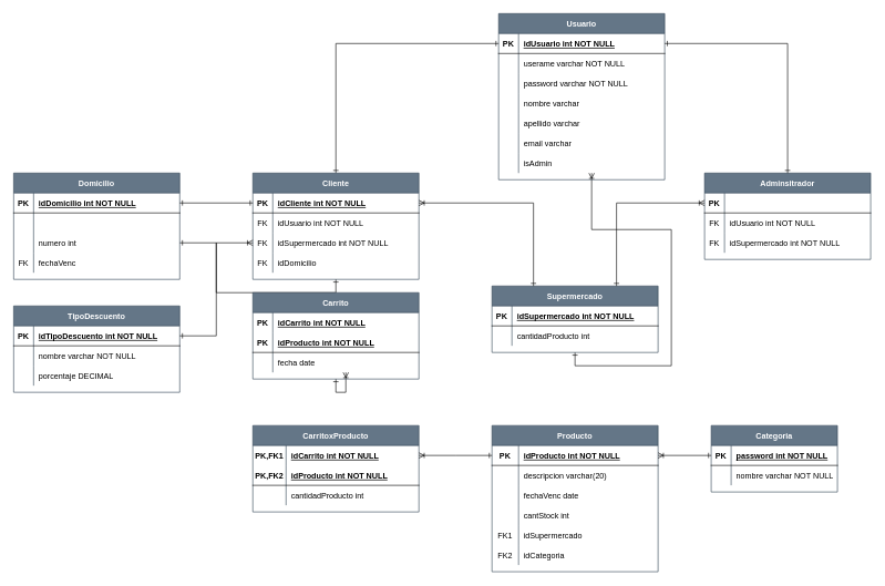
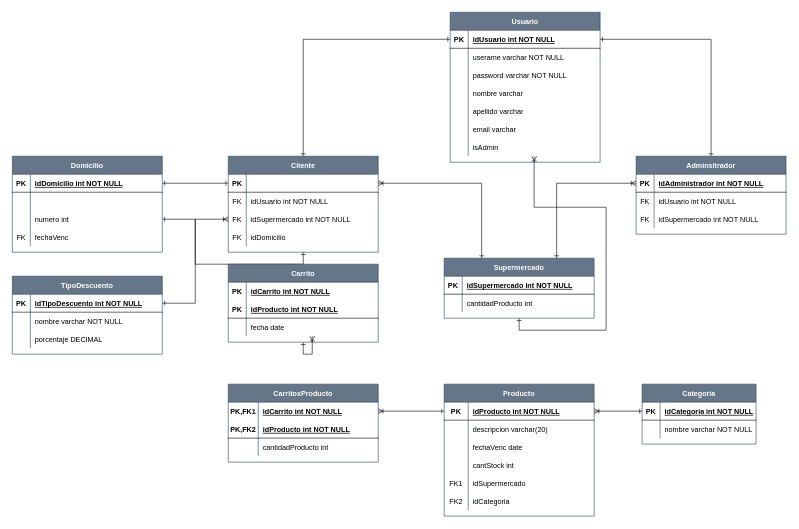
- <mxCell id="7" value="idCliente int NOT NULL " style="shape=partialRectangle;overflow=hidden;connectable=0;fillColor=none;top=0;left=0;bottom=0;right=0;align=left;spacingLeft=6;fontStyle=5;" vertex="1" parent="5"><mxGeometry x="30" width="220" height="30" as="geometry"><mxRectangle width="220" height="30" as="alternateBounds" /></mxGeometry></mxCell>
+ <mxCell id="82" value="idAdministrador int NOT NULL " style="shape=partialRectangle;overflow=hidden;connectable=0;fillColor=none;top=0;left=0;bottom=0;right=0;align=left;spacingLeft=6;fontStyle=5;" vertex="1" parent="80"><mxGeometry x="30" width="220" height="30" as="geometry"><mxRectangle width="220" height="30" as="alternateBounds" /></mxGeometry></mxCell>
- <mxCell id="117" value="password int NOT NULL" style="shape=partialRectangle;connectable=0;fillColor=none;top=0;left=0;bottom=0;right=0;align=left;spacingLeft=6;fontStyle=5;overflow=hidden;fontColor=#000000;strokeColor=default;" vertex="1" parent="115"><mxGeometry x="30" width="160" height="30" as="geometry"><mxRectangle width="160" height="30" as="alternateBounds" /></mxGeometry></mxCell>
+ <mxCell id="117" value="idCategoria int NOT NULL" style="shape=partialRectangle;connectable=0;fillColor=none;top=0;left=0;bottom=0;right=0;align=left;spacingLeft=6;fontStyle=5;overflow=hidden;fontColor=#000000;strokeColor=default;" vertex="1" parent="115"><mxGeometry x="30" width="160" height="30" as="geometry"><mxRectangle width="160" height="30" as="alternateBounds" /></mxGeometry></mxCell>
